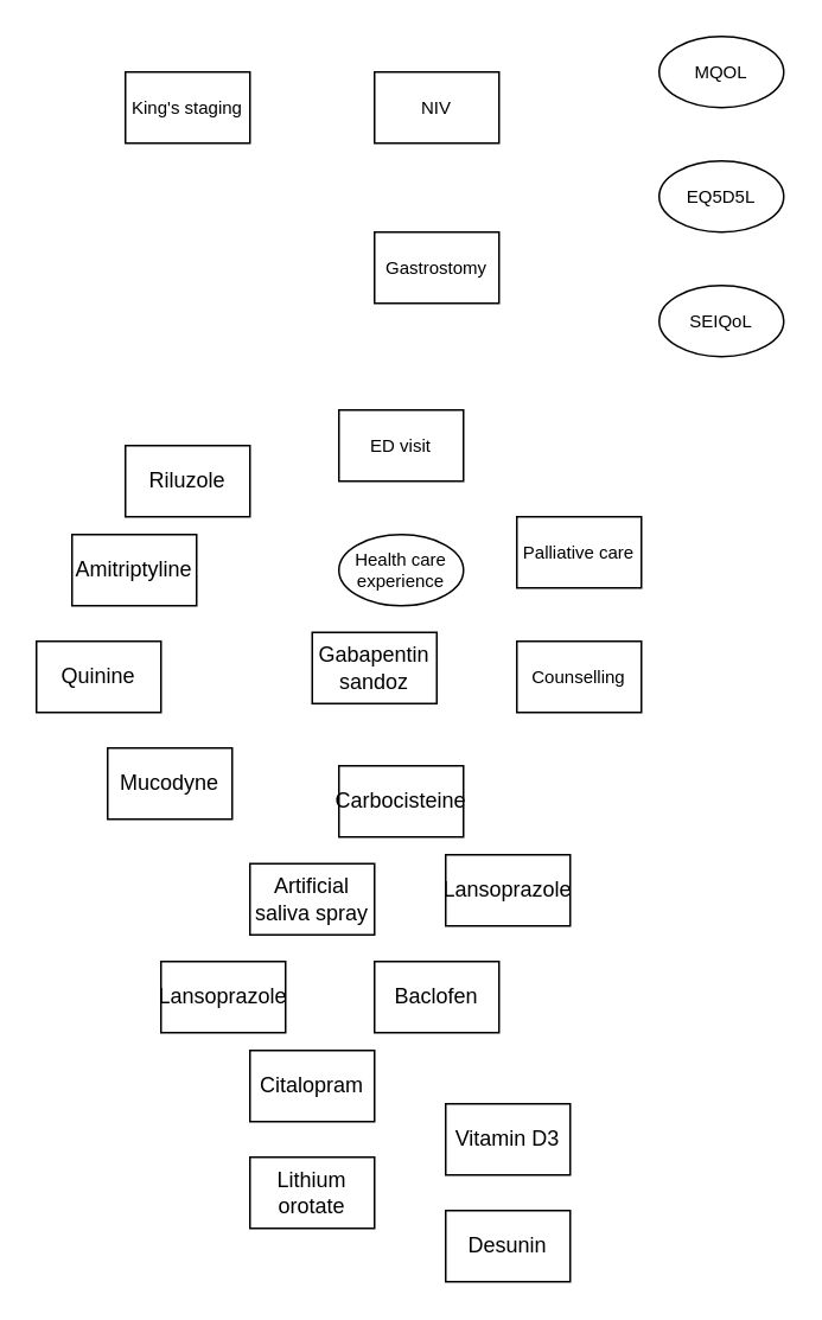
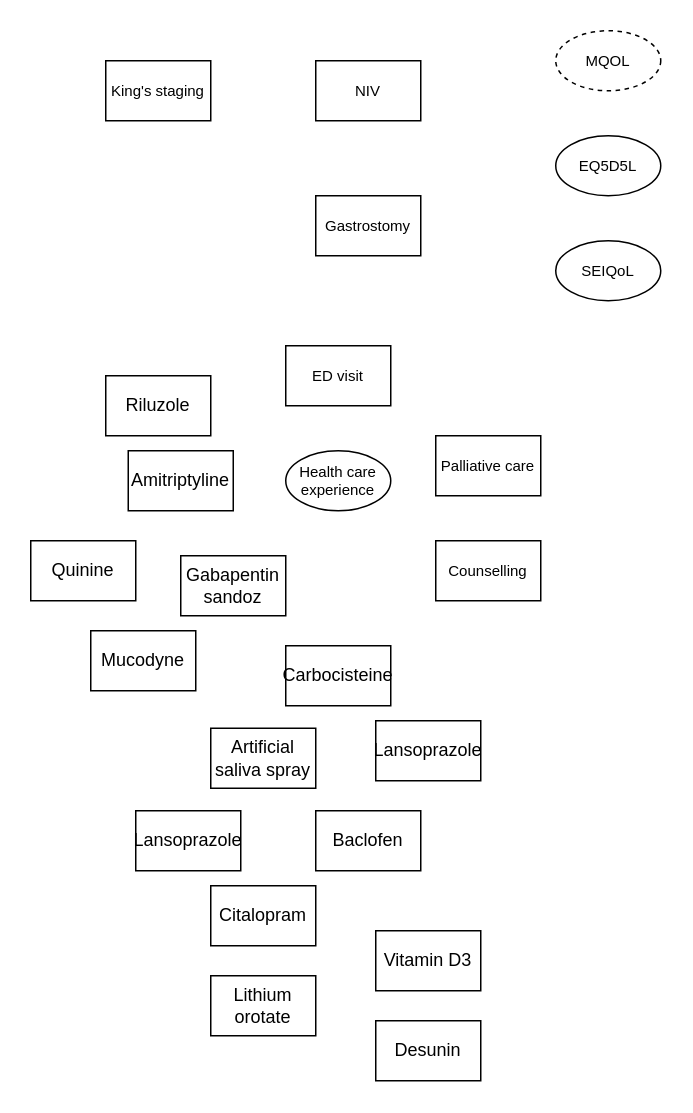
- <mxCell id="2" value="MQOL" style="ellipse;whiteSpace=wrap;html=1;fontSize=10;" vertex="1" parent="1"><mxGeometry x="370" y="20" width="70" height="40" as="geometry" /></mxCell>
+ <mxCell id="2" value="MQOL" style="ellipse;whiteSpace=wrap;html=1;fontSize=10;dashed=1;" vertex="1" parent="1"><mxGeometry x="370" y="20" width="70" height="40" as="geometry" /></mxCell>
- <mxCell id="13" value="Amitriptyline" style="whiteSpace=wrap;html=1;" vertex="1" parent="1"><mxGeometry x="40" y="300" width="70" height="40" as="geometry" /></mxCell>
+ <mxCell id="13" value="Amitriptyline" style="whiteSpace=wrap;html=1;" vertex="1" parent="1"><mxGeometry x="85" y="300" width="70" height="40" as="geometry" /></mxCell>
- <mxCell id="15" value="Gabapentin sandoz" style="whiteSpace=wrap;html=1;" vertex="1" parent="1"><mxGeometry x="175" y="355" width="70" height="40" as="geometry" /></mxCell>
+ <mxCell id="15" value="Gabapentin sandoz" style="whiteSpace=wrap;html=1;" vertex="1" parent="1"><mxGeometry x="120" y="370" width="70" height="40" as="geometry" /></mxCell>
